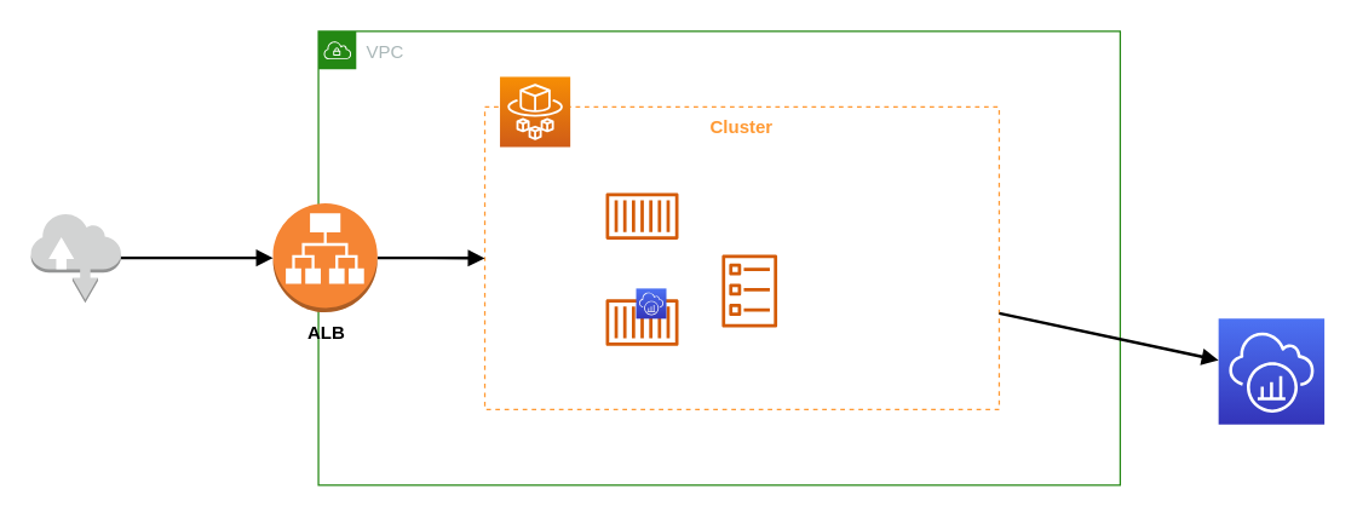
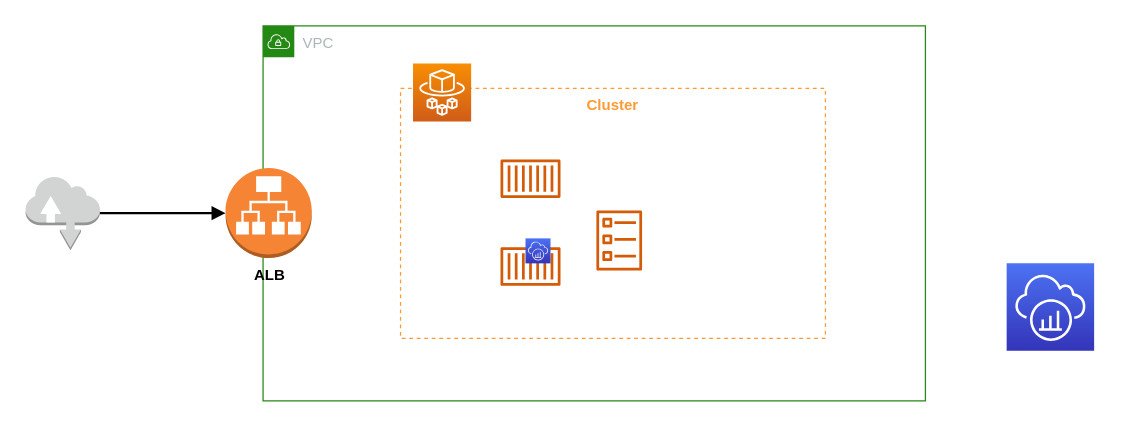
- <mxCell id="8" style="edgeStyle=orthogonalEdgeStyle;rounded=0;orthogonalLoop=1;jettySize=auto;html=1;strokeWidth=2;endArrow=block;endFill=1;" edge="1" parent="2" source="9" target="3"><mxGeometry relative="1" as="geometry" /></mxCell>
- <mxCell id="15" style="rounded=0;orthogonalLoop=1;jettySize=auto;html=1;strokeWidth=2;endArrow=block;endFill=1;" edge="1" parent="1" source="3" target="12"><mxGeometry relative="1" as="geometry"><mxPoint x="204" y="180" as="sourcePoint" /><mxPoint x="330" y="180" as="targetPoint" /></mxGeometry></mxCell>
